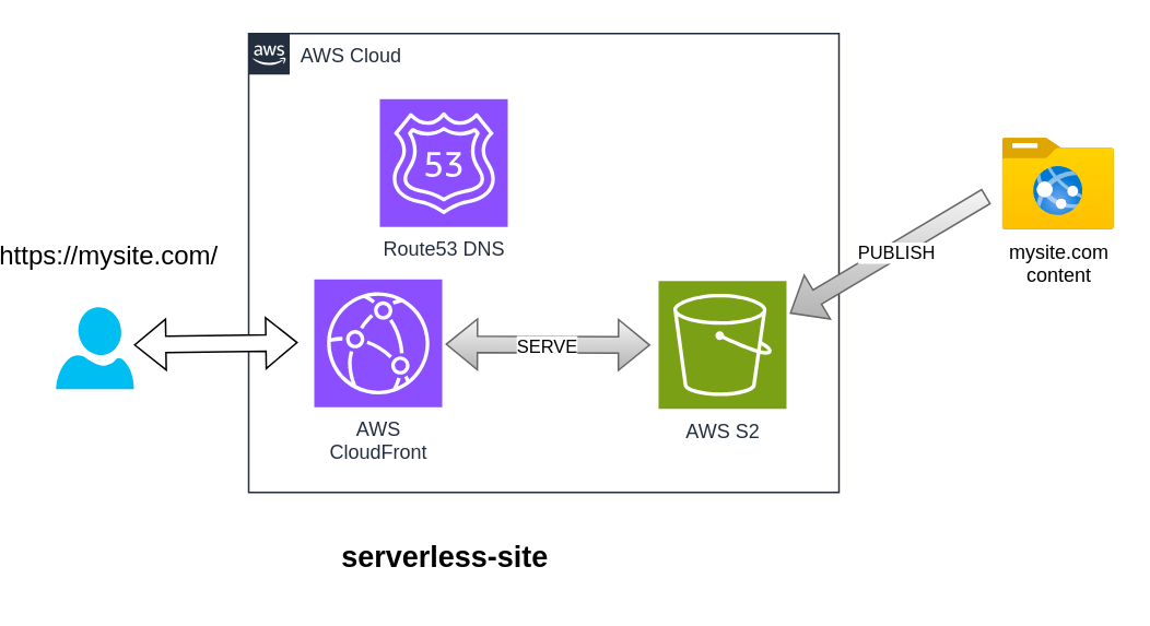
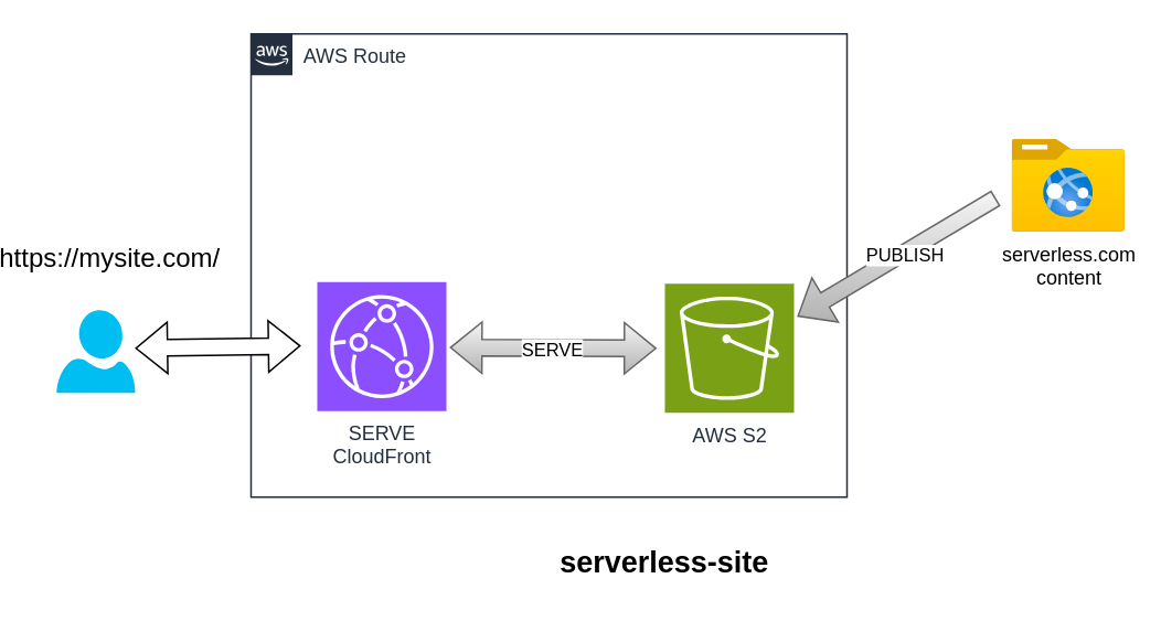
- <mxCell id="3" value="AWS Cloud" style="points=[[0,0],[0.25,0],[0.5,0],[0.75,0],[1,0],[1,0.25],[1,0.5],[1,0.75],[1,1],[0.75,1],[0.5,1],[0.25,1],[0,1],[0,0.75],[0,0.5],[0,0.25]];outlineConnect=0;gradientColor=none;html=1;whiteSpace=wrap;fontSize=12;fontStyle=0;container=1;pointerEvents=0;collapsible=0;recursiveResize=0;shape=mxgraph.aws4.group;grIcon=mxgraph.aws4.group_aws_cloud_alt;strokeColor=#232F3E;fillColor=none;verticalAlign=top;align=left;spacingLeft=30;fontColor=#232F3E;dashed=0;" vertex="1" parent="1"><mxGeometry x="138" y="20" width="360" height="280" as="geometry" /></mxCell>
+ <mxCell id="3" value="AWS Route" style="points=[[0,0],[0.25,0],[0.5,0],[0.75,0],[1,0],[1,0.25],[1,0.5],[1,0.75],[1,1],[0.75,1],[0.5,1],[0.25,1],[0,1],[0,0.75],[0,0.5],[0,0.25]];outlineConnect=0;gradientColor=none;html=1;whiteSpace=wrap;fontSize=12;fontStyle=0;container=1;pointerEvents=0;collapsible=0;recursiveResize=0;shape=mxgraph.aws4.group;grIcon=mxgraph.aws4.group_aws_cloud_alt;strokeColor=#232F3E;fillColor=none;verticalAlign=top;align=left;spacingLeft=30;fontColor=#232F3E;dashed=0;" vertex="1" parent="1"><mxGeometry x="138" y="20" width="360" height="280" as="geometry" /></mxCell>
- <mxCell id="7" value="Route53 DNS" style="sketch=0;points=[[0,0,0],[0.25,0,0],[0.5,0,0],[0.75,0,0],[1,0,0],[0,1,0],[0.25,1,0],[0.5,1,0],[0.75,1,0],[1,1,0],[0,0.25,0],[0,0.5,0],[0,0.75,0],[1,0.25,0],[1,0.5,0],[1,0.75,0]];outlineConnect=0;fontColor=#232F3E;fillColor=#8C4FFF;strokeColor=#ffffff;dashed=0;verticalLabelPosition=bottom;verticalAlign=top;align=center;html=1;fontSize=12;fontStyle=0;aspect=fixed;shape=mxgraph.aws4.resourceIcon;resIcon=mxgraph.aws4.route_53;" vertex="1" parent="3"><mxGeometry x="80" y="40" width="78" height="78" as="geometry" /></mxCell>
- <mxCell id="9" value="mysite.com&lt;div&gt;content&lt;/div&gt;" style="image;aspect=fixed;html=1;points=[];align=center;fontSize=12;image=img/lib/azure2/general/Folder_Website.svg;" vertex="1" parent="1"><mxGeometry x="598" y="84" width="68" height="56.0" as="geometry" /></mxCell>
+ <mxCell id="9" value="serverless.com&lt;div&gt;content&lt;/div&gt;" style="image;aspect=fixed;html=1;points=[];align=center;fontSize=12;image=img/lib/azure2/general/Folder_Website.svg;" vertex="1" parent="1"><mxGeometry x="598" y="84" width="68" height="56.0" as="geometry" /></mxCell>
- <mxCell id="2" value="AWS&lt;div&gt;CloudFront&lt;/div&gt;" style="sketch=0;points=[[0,0,0],[0.25,0,0],[0.5,0,0],[0.75,0,0],[1,0,0],[0,1,0],[0.25,1,0],[0.5,1,0],[0.75,1,0],[1,1,0],[0,0.25,0],[0,0.5,0],[0,0.75,0],[1,0.25,0],[1,0.5,0],[1,0.75,0]];outlineConnect=0;fontColor=#232F3E;fillColor=#8C4FFF;strokeColor=#ffffff;dashed=0;verticalLabelPosition=bottom;verticalAlign=top;align=center;html=1;fontSize=12;fontStyle=0;aspect=fixed;shape=mxgraph.aws4.resourceIcon;resIcon=mxgraph.aws4.cloudfront;" vertex="1" parent="1"><mxGeometry x="178" y="170" width="78" height="78" as="geometry" /></mxCell>
+ <mxCell id="2" value="SERVE&lt;div&gt;CloudFront&lt;/div&gt;" style="sketch=0;points=[[0,0,0],[0.25,0,0],[0.5,0,0],[0.75,0,0],[1,0,0],[0,1,0],[0.25,1,0],[0.5,1,0],[0.75,1,0],[1,1,0],[0,0.25,0],[0,0.5,0],[0,0.75,0],[1,0.25,0],[1,0.5,0],[1,0.75,0]];outlineConnect=0;fontColor=#232F3E;fillColor=#8C4FFF;strokeColor=#ffffff;dashed=0;verticalLabelPosition=bottom;verticalAlign=top;align=center;html=1;fontSize=12;fontStyle=0;aspect=fixed;shape=mxgraph.aws4.resourceIcon;resIcon=mxgraph.aws4.cloudfront;" vertex="1" parent="1"><mxGeometry x="178" y="170" width="78" height="78" as="geometry" /></mxCell>
- <mxCell id="14" value="&lt;b&gt;serverless-site&lt;/b&gt;" style="text;html=1;align=center;verticalAlign=middle;whiteSpace=wrap;rounded=0;fontSize=18;" vertex="1" parent="1"><mxGeometry x="158" y="320" width="200" height="40" as="geometry" /></mxCell>
+ <mxCell id="14" value="&lt;b&gt;serverless-site&lt;/b&gt;" style="text;html=1;align=center;verticalAlign=middle;whiteSpace=wrap;rounded=0;fontSize=18;" vertex="1" parent="1"><mxGeometry x="288" y="320" width="200" height="40" as="geometry" /></mxCell>
